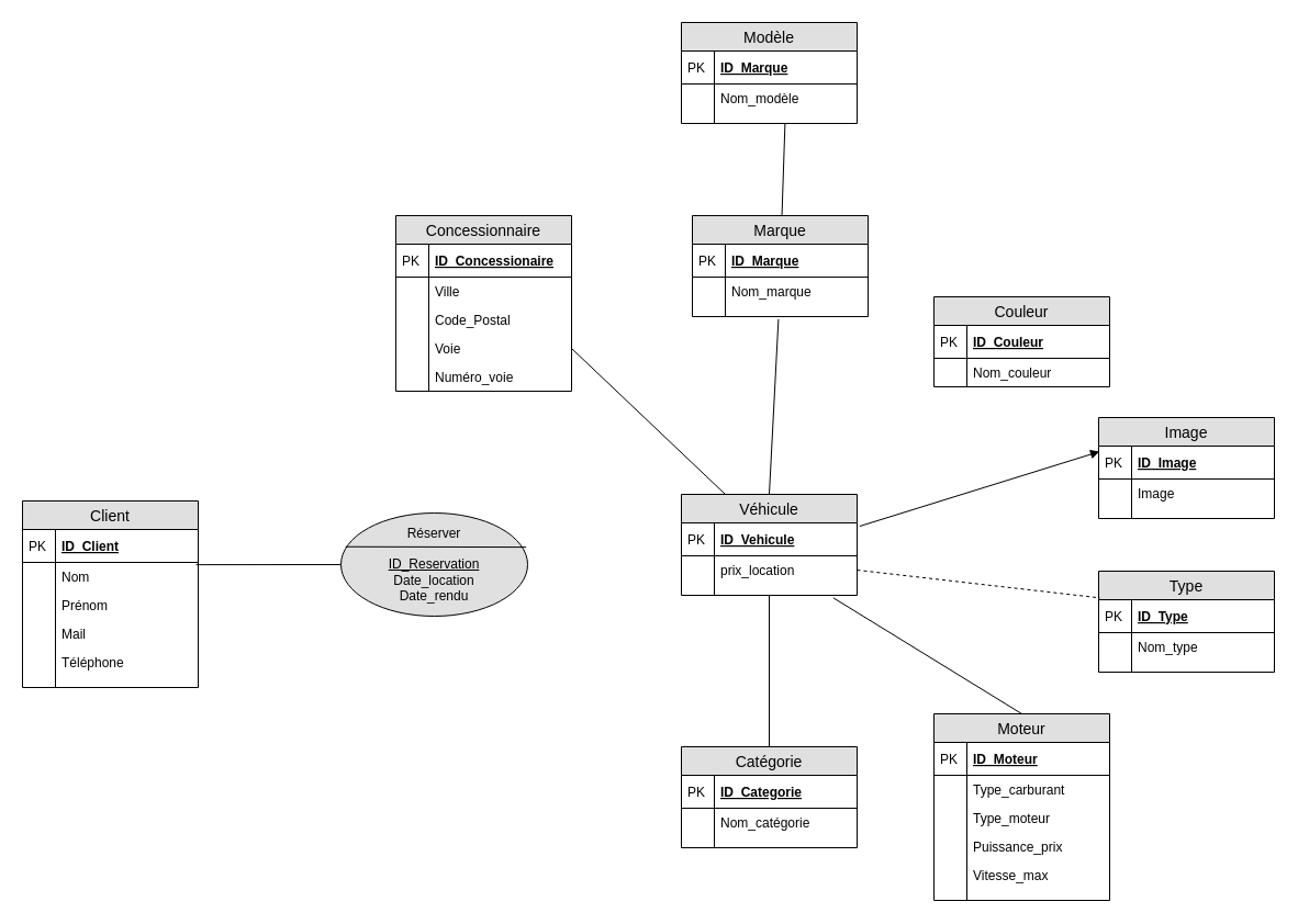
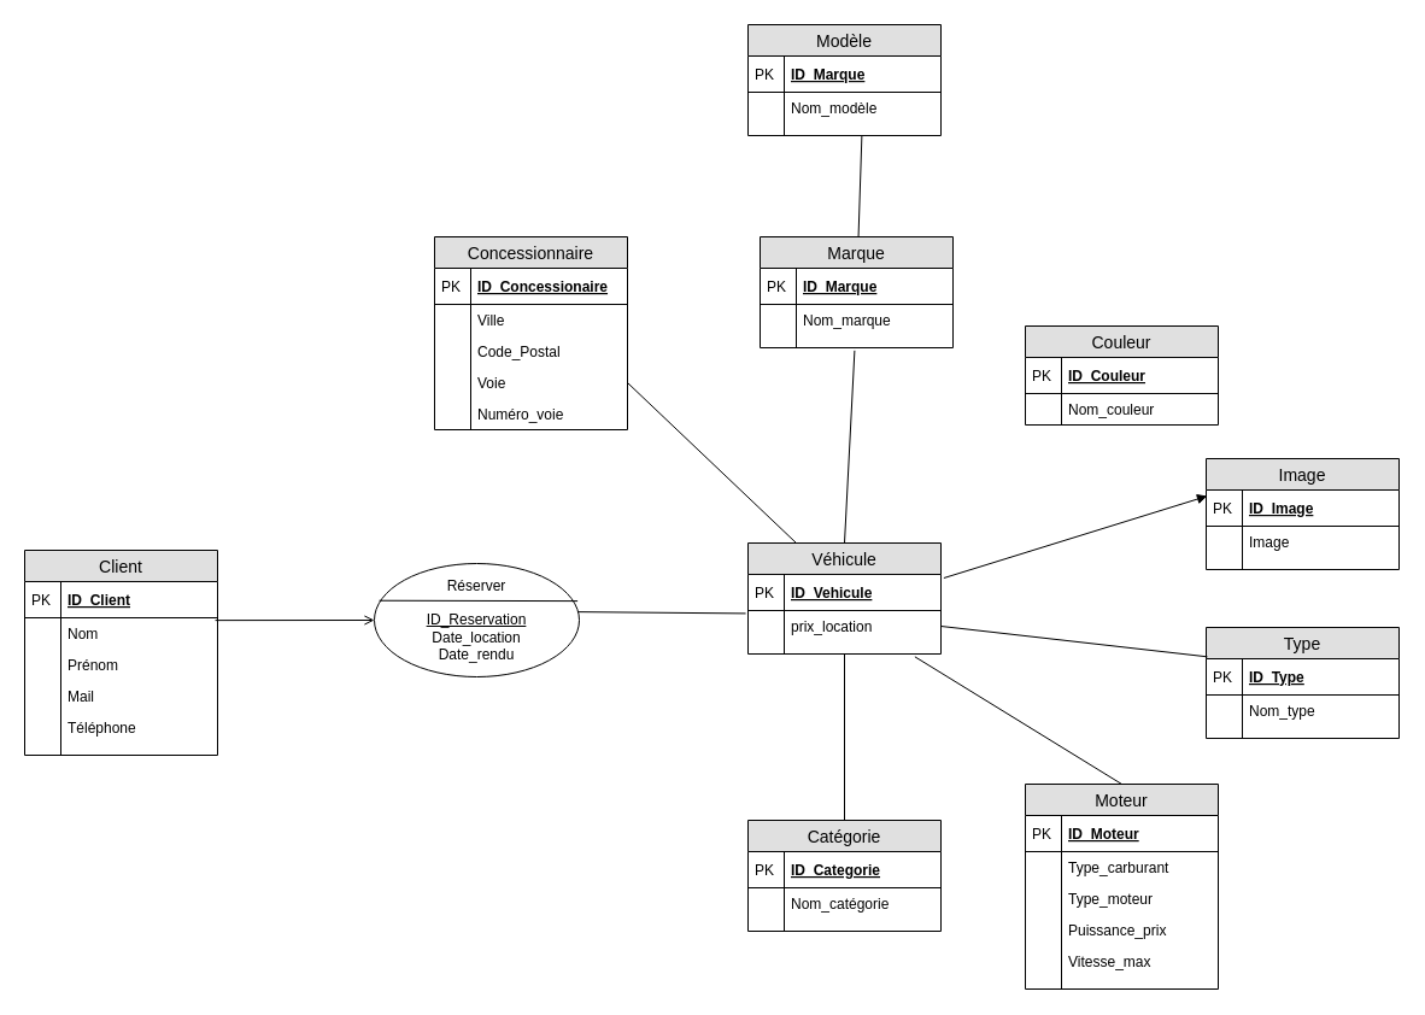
+ <mxCell id="87" value="" style="endArrow=none;html=1;entryX=-0.012;entryY=0.093;entryDx=0;entryDy=0;exitX=0.941;exitY=0.426;exitDx=0;exitDy=0;exitPerimeter=0;entryPerimeter=0;" parent="1" source="95" target="5" edge="1"><mxGeometry width="50" height="50" relative="1" as="geometry"><mxPoint x="540" y="540" as="sourcePoint" /><mxPoint x="510" y="350" as="targetPoint" /></mxGeometry></mxCell>
- <mxCell id="86" value="" style="endArrow=none;html=1;exitX=0.988;exitY=0.082;exitDx=0;exitDy=0;entryX=0;entryY=0.5;entryDx=0;entryDy=0;exitPerimeter=0;" parent="1" source="58" target="95" edge="1"><mxGeometry width="50" height="50" relative="1" as="geometry"><mxPoint x="170" y="940" as="sourcePoint" /><mxPoint x="230" y="380" as="targetPoint" /></mxGeometry></mxCell>
+ <mxCell id="86" value="" style="endArrow=open;html=1;exitX=0.988;exitY=0.082;exitDx=0;exitDy=0;entryX=0;entryY=0.5;entryDx=0;entryDy=0;exitPerimeter=0;" parent="1" source="58" target="95" edge="1"><mxGeometry width="50" height="50" relative="1" as="geometry"><mxPoint x="170" y="940" as="sourcePoint" /><mxPoint x="230" y="380" as="targetPoint" /></mxGeometry></mxCell>
- <mxCell id="95" value="Réserver&lt;br&gt;&lt;br&gt;&lt;u&gt;ID_Reservation&lt;/u&gt;&lt;br&gt;Date_location&lt;br&gt;Date_rendu" style="ellipse;whiteSpace=wrap;html=1;align=center;fillColor=#e0e0e0;" vertex="1" parent="1"><mxGeometry x="310" y="467" width="170" height="94" as="geometry" /></mxCell>
+ <mxCell id="95" value="Réserver&lt;br&gt;&lt;br&gt;&lt;u&gt;ID_Reservation&lt;/u&gt;&lt;br&gt;Date_location&lt;br&gt;Date_rendu" style="ellipse;whiteSpace=wrap;html=1;align=center;" vertex="1" parent="1"><mxGeometry x="310" y="467" width="170" height="94" as="geometry" /></mxCell>
- <mxCell id="90" value="" style="endArrow=none;html=1;entryX=0.006;entryY=-0.056;entryDx=0;entryDy=0;entryPerimeter=0;exitX=1;exitY=0.5;exitDx=0;exitDy=0;dashed=1;" parent="1" source="5" target="22" edge="1"><mxGeometry width="50" height="50" relative="1" as="geometry"><mxPoint x="1280" y="570" as="sourcePoint" /><mxPoint x="1330" y="520" as="targetPoint" /></mxGeometry></mxCell>
+ <mxCell id="90" value="" style="endArrow=none;html=1;entryX=0.006;entryY=-0.056;entryDx=0;entryDy=0;entryPerimeter=0;exitX=1;exitY=0.5;exitDx=0;exitDy=0;" parent="1" source="5" target="22" edge="1"><mxGeometry width="50" height="50" relative="1" as="geometry"><mxPoint x="1280" y="570" as="sourcePoint" /><mxPoint x="1330" y="520" as="targetPoint" /></mxGeometry></mxCell>
